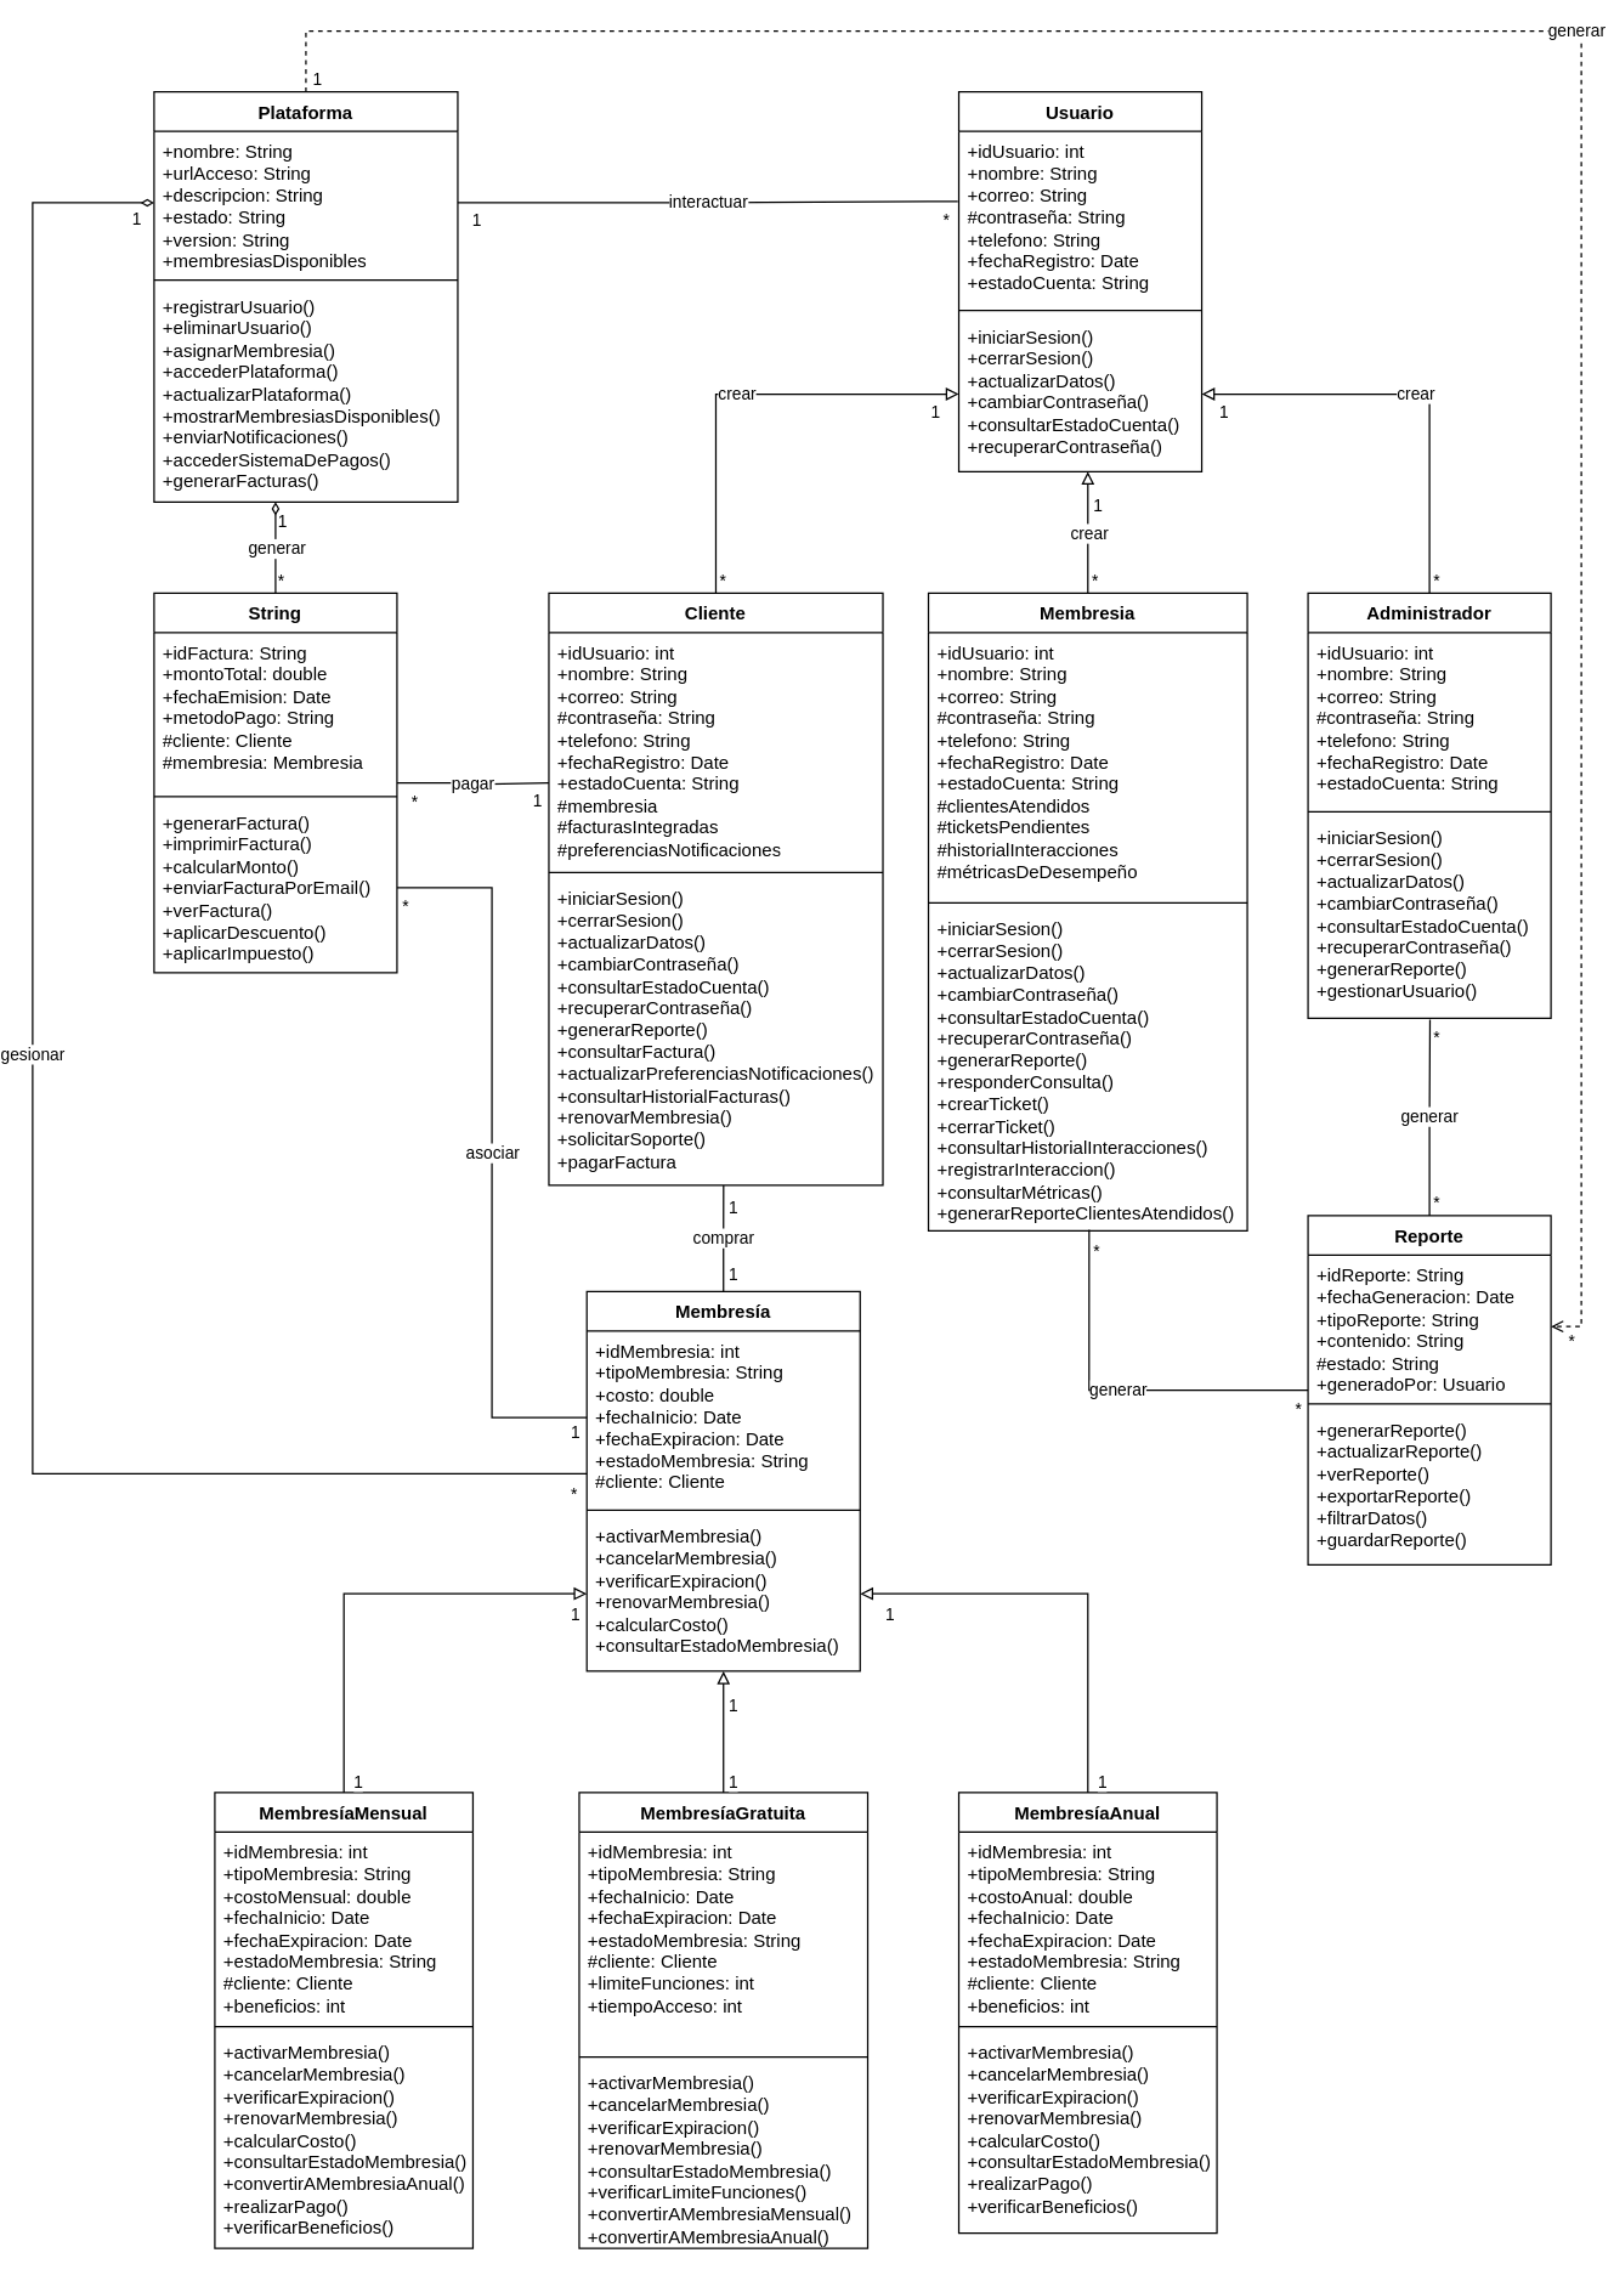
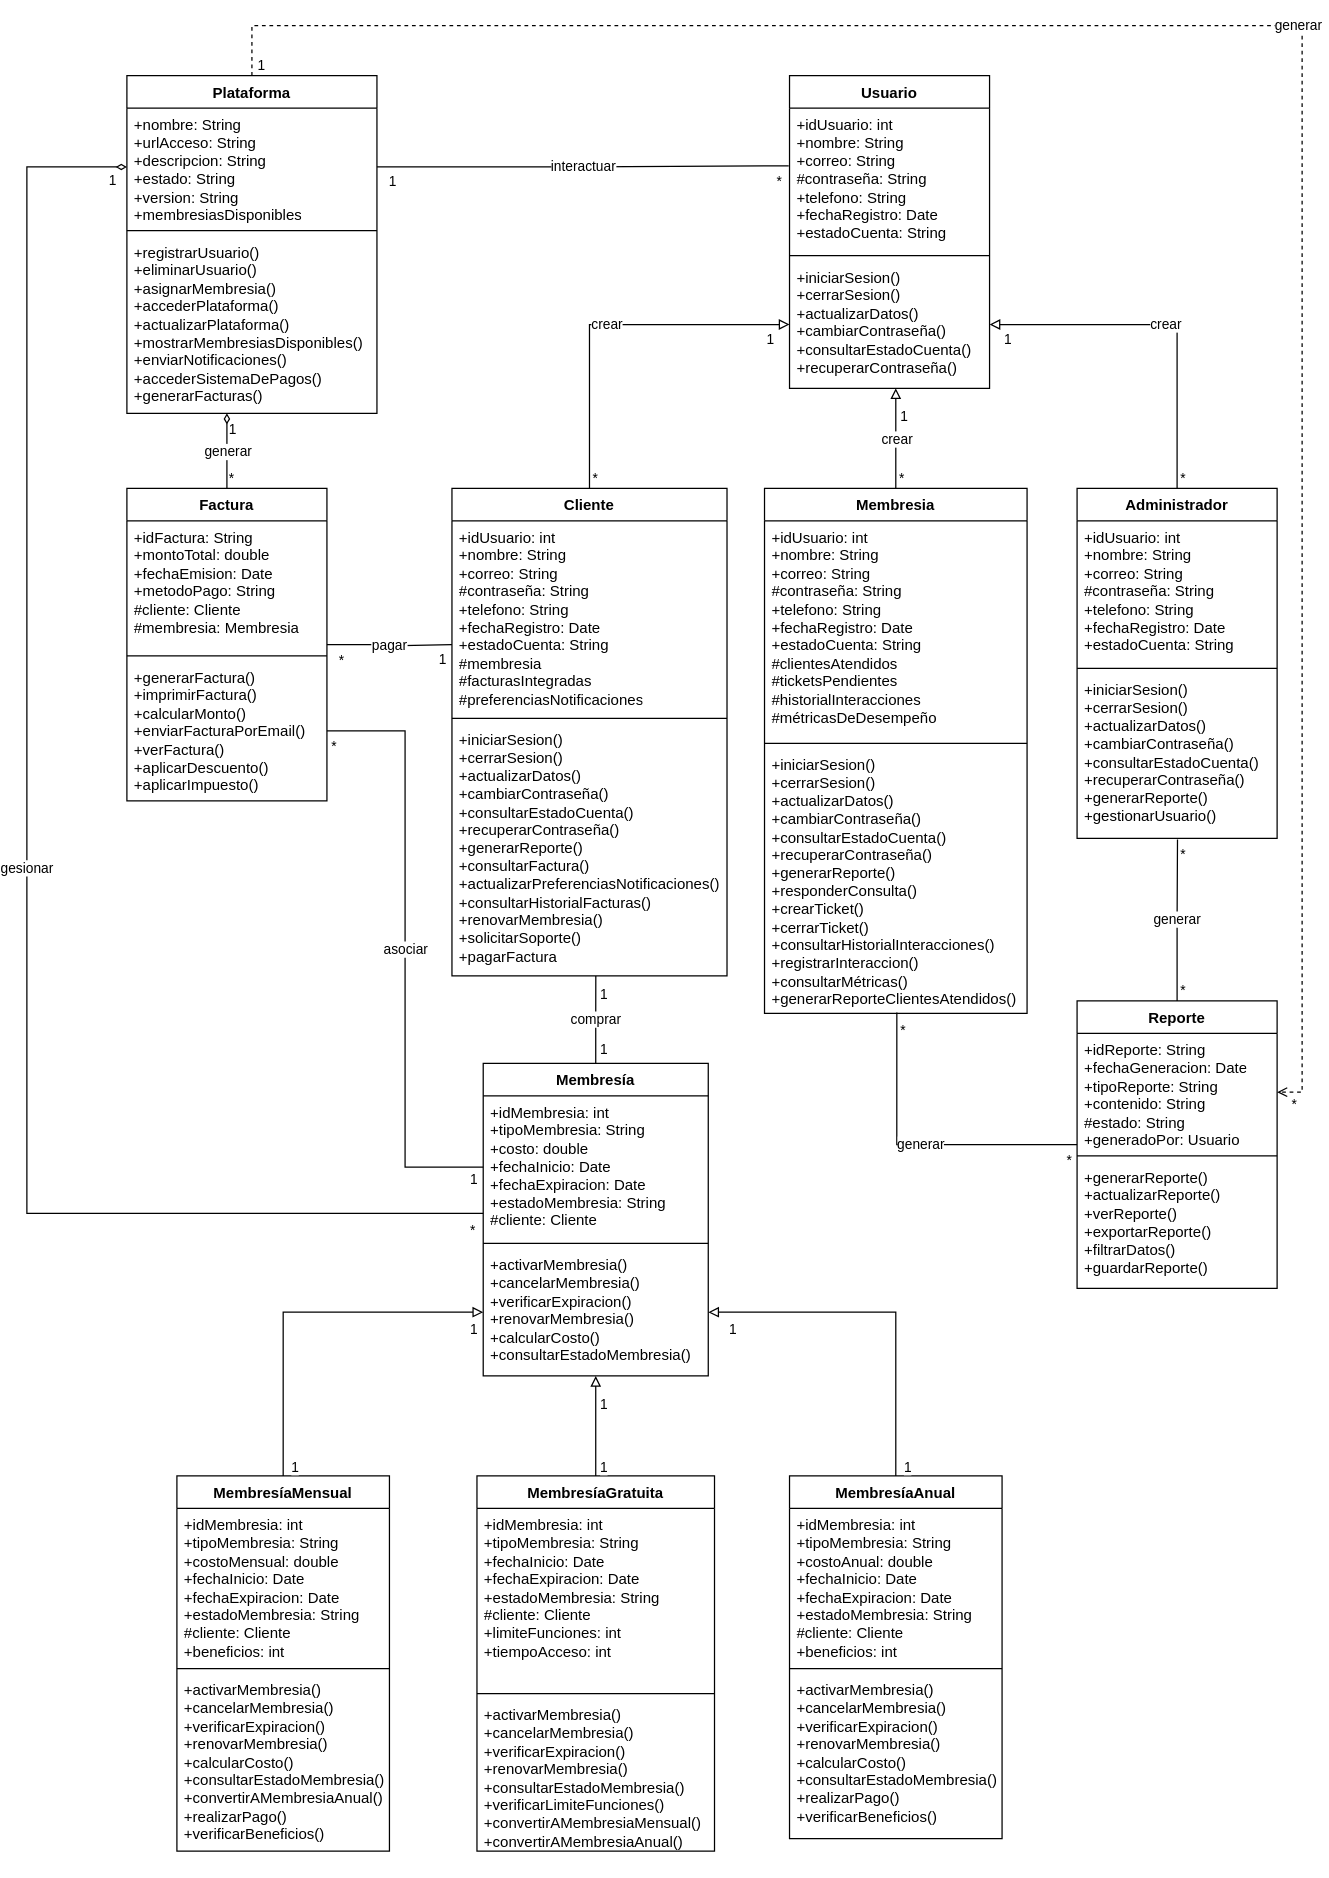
- <mxCell id="34" value="String" style="swimlane;fontStyle=1;align=center;verticalAlign=top;childLayout=stackLayout;horizontal=1;startSize=26;horizontalStack=0;resizeParent=1;resizeParentMax=0;resizeLast=0;collapsible=1;marginBottom=0;whiteSpace=wrap;html=1;" parent="1" vertex="1"><mxGeometry x="100" y="390" width="160" height="250" as="geometry" /></mxCell>
+ <mxCell id="34" value="Factura" style="swimlane;fontStyle=1;align=center;verticalAlign=top;childLayout=stackLayout;horizontal=1;startSize=26;horizontalStack=0;resizeParent=1;resizeParentMax=0;resizeLast=0;collapsible=1;marginBottom=0;whiteSpace=wrap;html=1;" parent="1" vertex="1"><mxGeometry x="100" y="390" width="160" height="250" as="geometry" /></mxCell>
